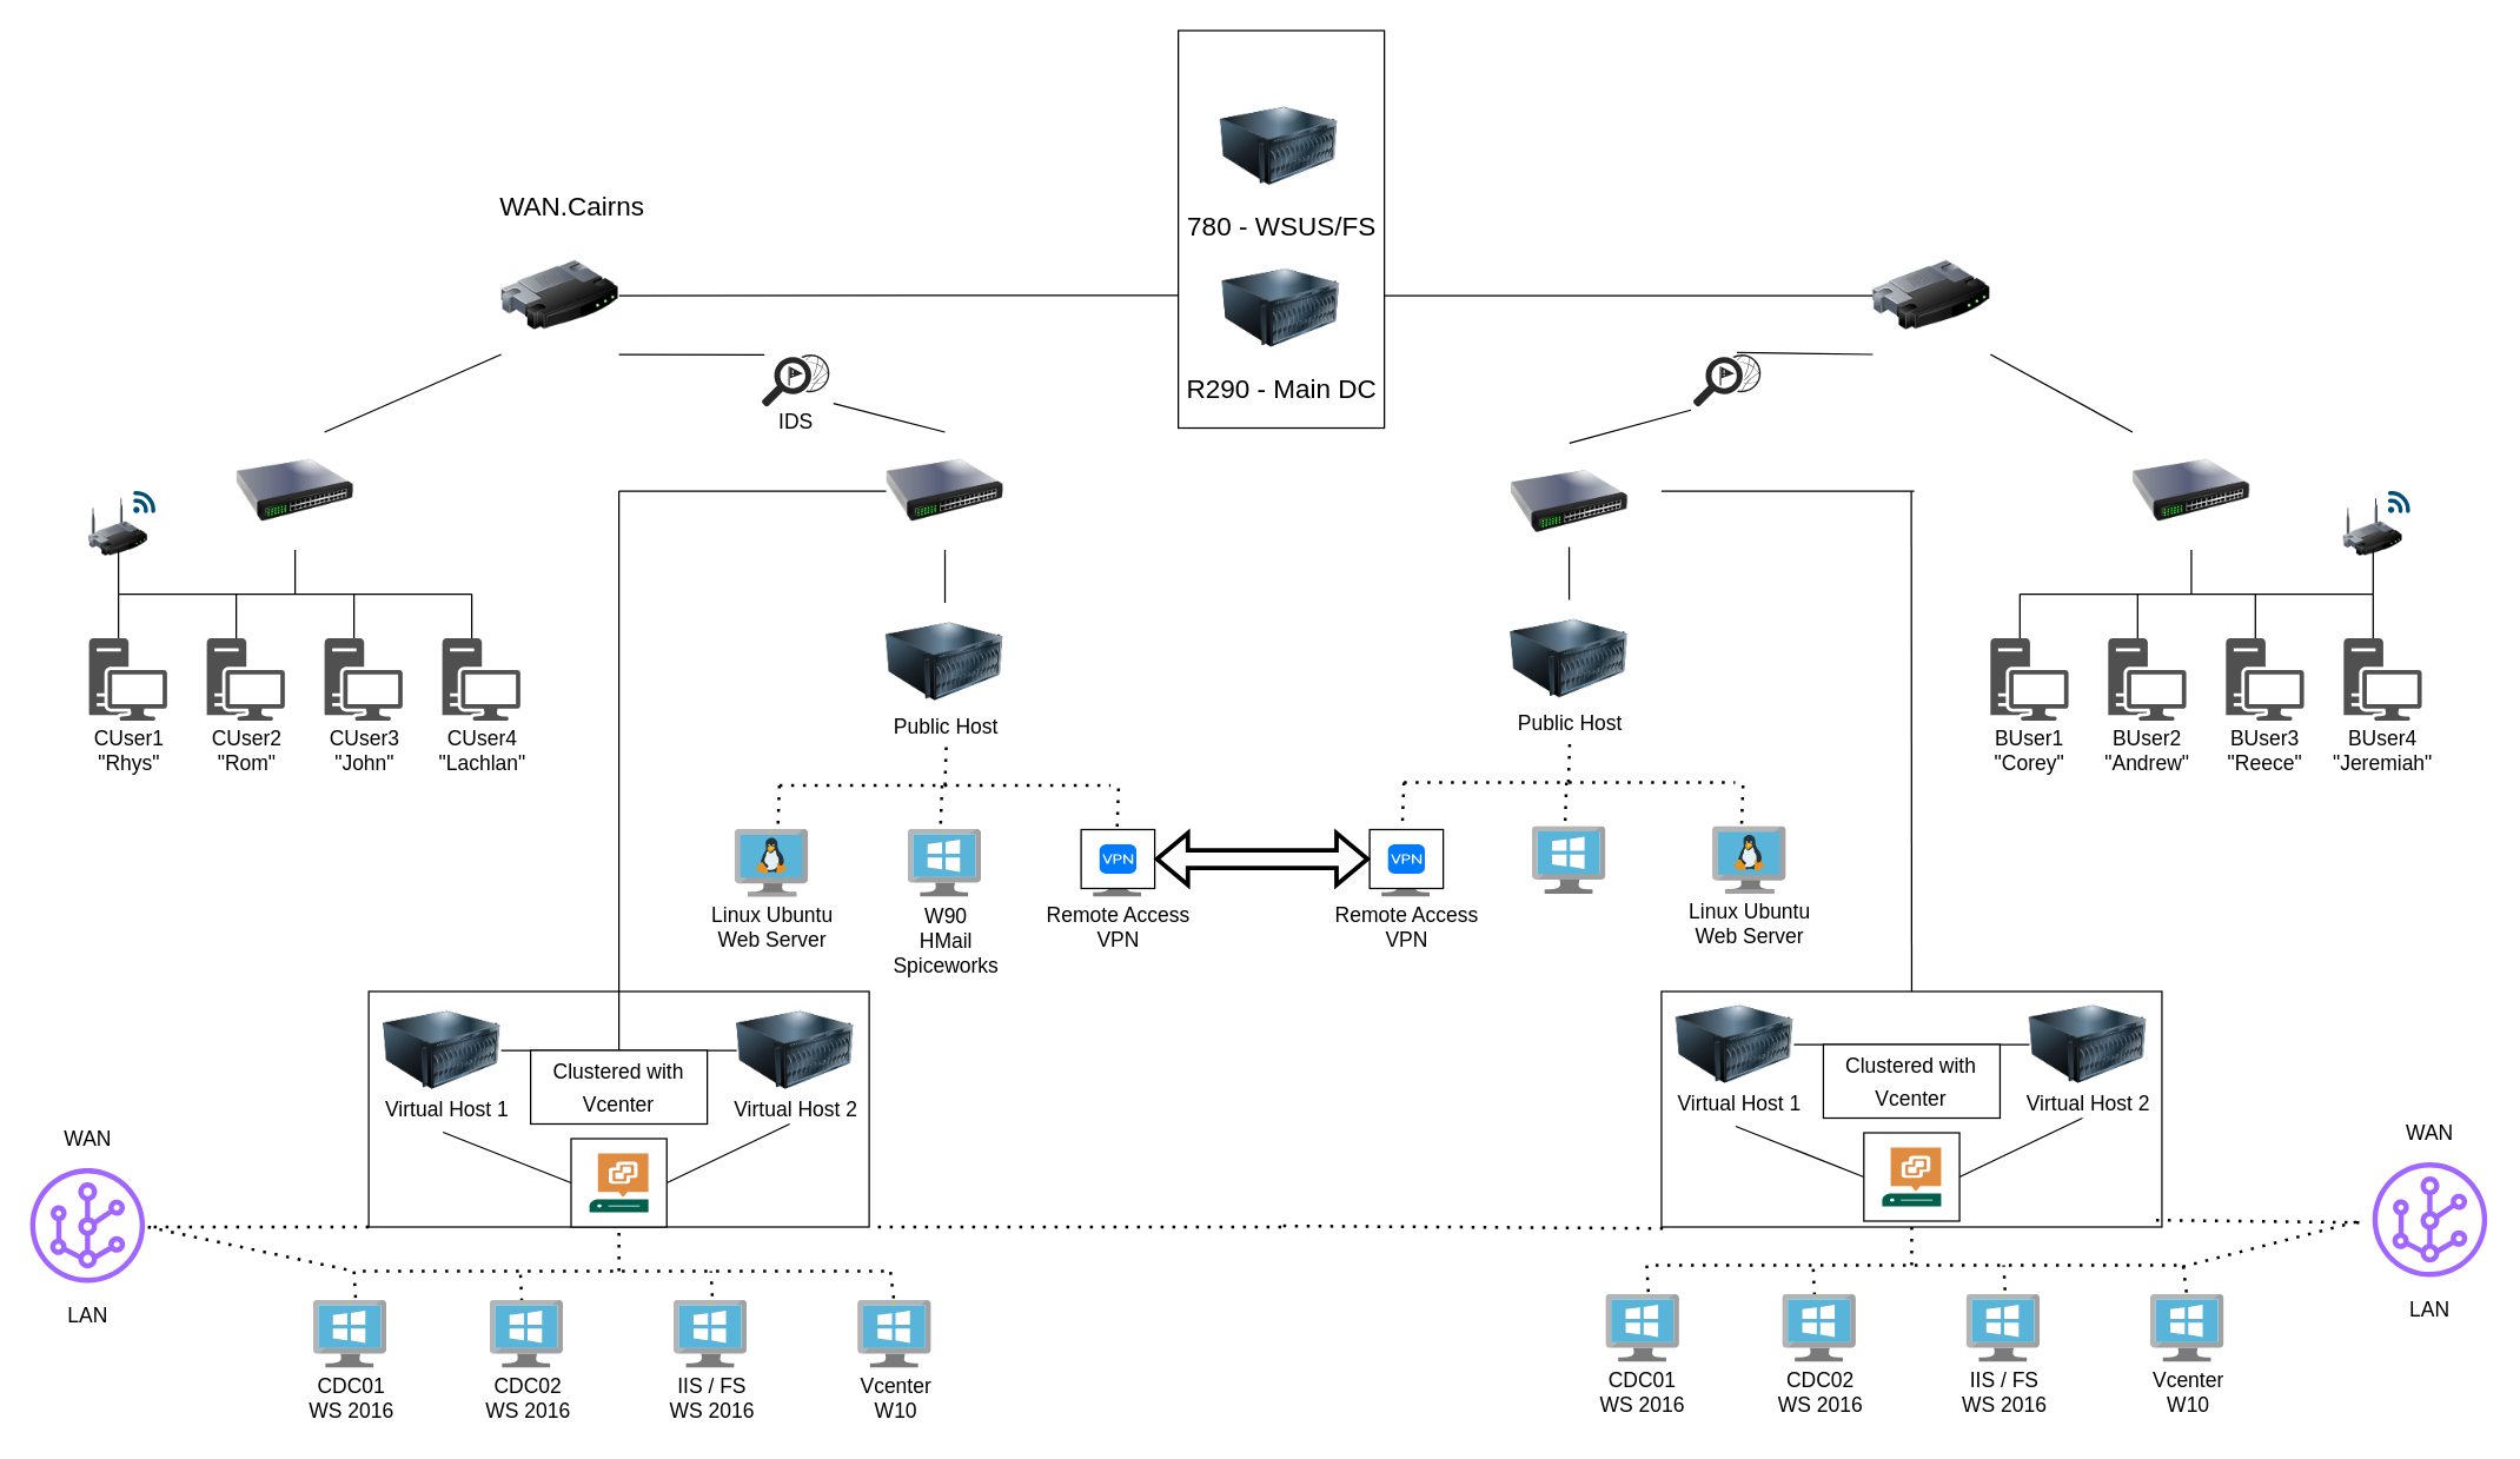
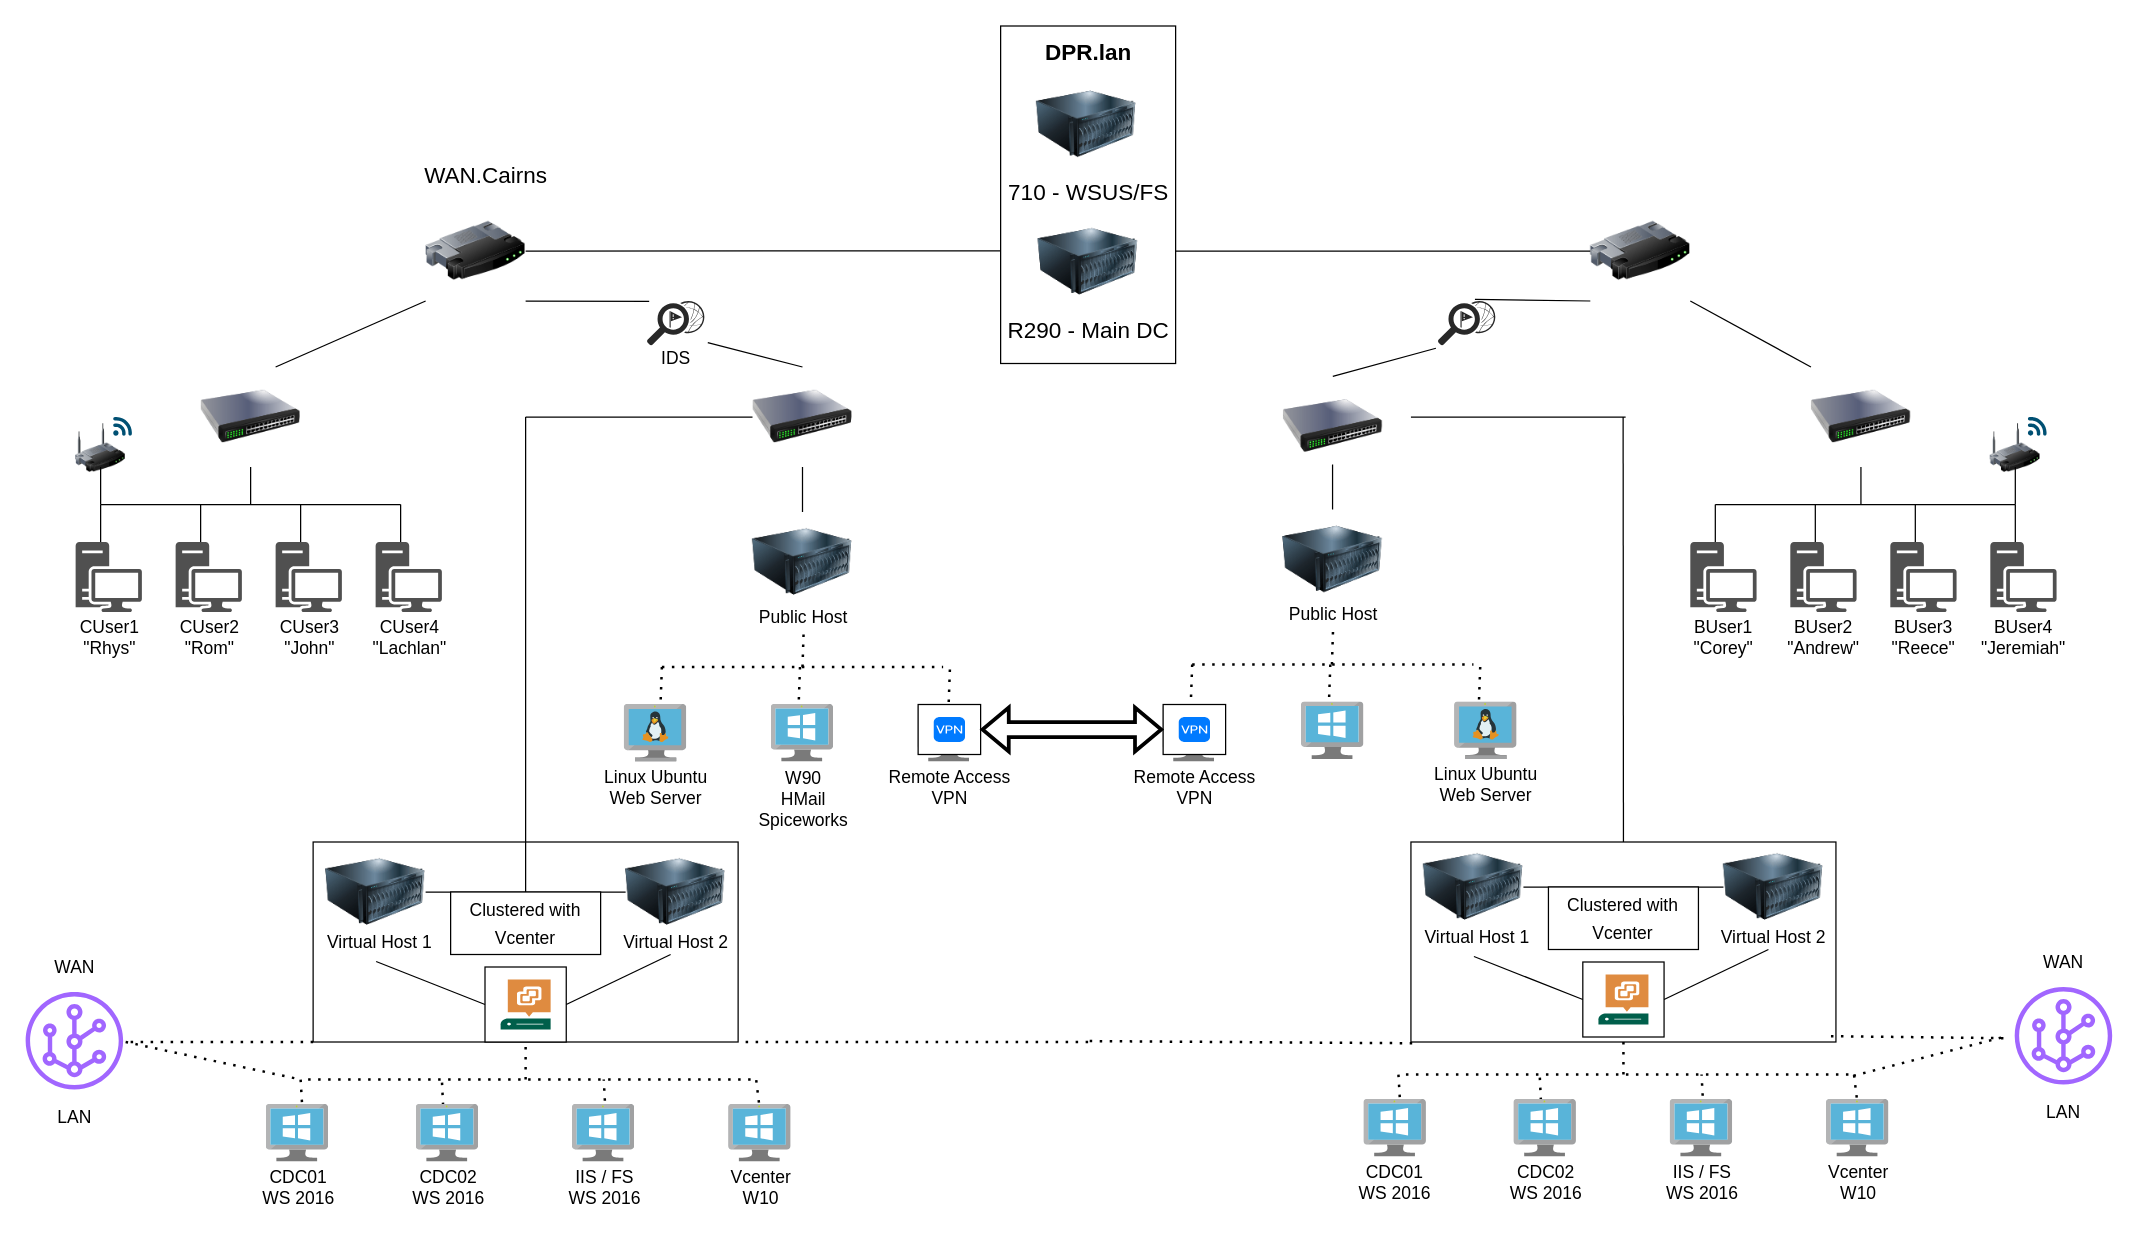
+ <mxCell id="5" value="&lt;b&gt;&lt;font style=&quot;font-size: 18px&quot;&gt;DPR.lan&lt;/font&gt;&lt;/b&gt;" style="text;html=1;align=center;verticalAlign=middle;resizable=0;points=[];autosize=1;strokeColor=none;fillColor=none;" vertex="1" parent="1"><mxGeometry x="830" y="31.6" width="80" height="20" as="geometry" /></mxCell>
- <mxCell id="6" value="780 - WSUS/FS" style="text;html=1;align=center;verticalAlign=middle;resizable=0;points=[];autosize=1;strokeColor=none;fillColor=none;fontSize=18;" vertex="1" parent="1"><mxGeometry x="800" y="138.8" width="140" height="30" as="geometry" /></mxCell>
+ <mxCell id="6" value="710 - WSUS/FS" style="text;html=1;align=center;verticalAlign=middle;resizable=0;points=[];autosize=1;strokeColor=none;fillColor=none;fontSize=18;" vertex="1" parent="1"><mxGeometry x="800" y="138.8" width="140" height="30" as="geometry" /></mxCell>
